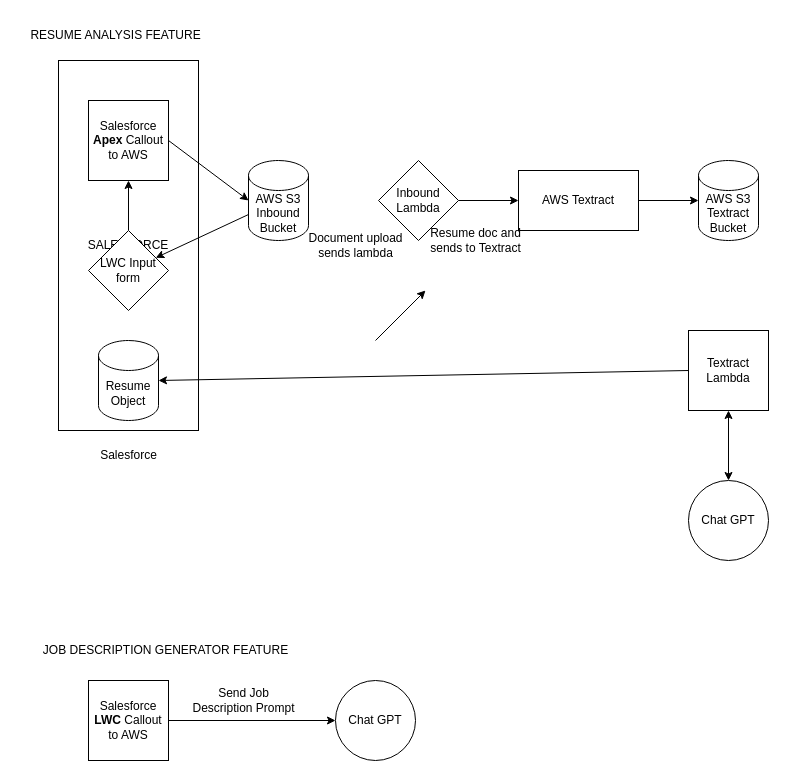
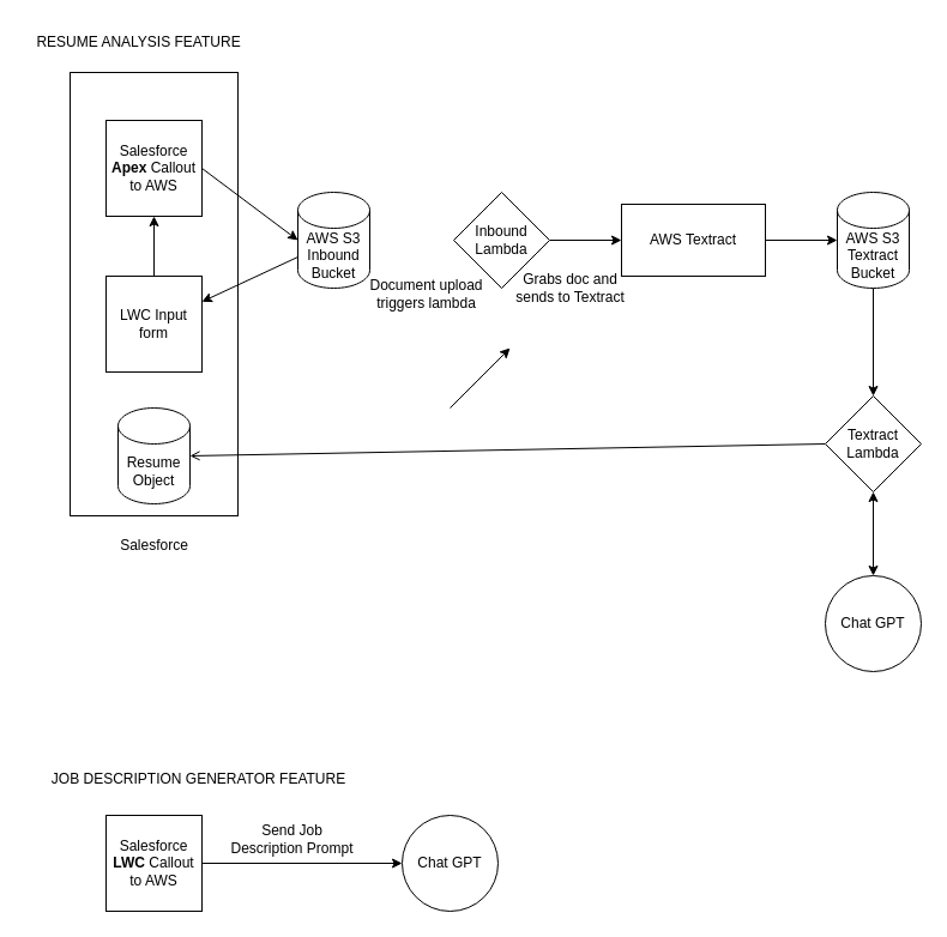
- <mxCell id="22" value="Resume doc and &lt;br&gt;sends to Textract" style="text;html=1;align=center;verticalAlign=middle;resizable=0;points=[];autosize=1;strokeColor=none;fillColor=none;" parent="1" vertex="1"><mxGeometry x="420" y="220" width="110" height="40" as="geometry" /></mxCell>
+ <mxCell id="22" value="Grabs doc and &lt;br&gt;sends to Textract" style="text;html=1;align=center;verticalAlign=middle;resizable=0;points=[];autosize=1;strokeColor=none;fillColor=none;" parent="1" vertex="1"><mxGeometry x="420" y="220" width="110" height="40" as="geometry" /></mxCell>
- <mxCell id="21" value="Document upload &lt;br&gt;sends lambda" style="text;html=1;align=center;verticalAlign=middle;resizable=0;points=[];autosize=1;strokeColor=none;fillColor=none;" parent="1" vertex="1"><mxGeometry x="295" y="225" width="120" height="40" as="geometry" /></mxCell>
+ <mxCell id="21" value="Document upload &lt;br&gt;triggers lambda" style="text;html=1;align=center;verticalAlign=middle;resizable=0;points=[];autosize=1;strokeColor=none;fillColor=none;" parent="1" vertex="1"><mxGeometry x="295" y="225" width="120" height="40" as="geometry" /></mxCell>
- <mxCell id="16" value="LWC Input form" style="rhombus;whiteSpace=wrap;html=1;aspect=fixed;" parent="1" vertex="1"><mxGeometry x="88" y="230" width="80" height="80" as="geometry" /></mxCell>
+ <mxCell id="16" value="LWC Input form" style="whiteSpace=wrap;html=1;aspect=fixed;" parent="1" vertex="1"><mxGeometry x="88" y="230" width="80" height="80" as="geometry" /></mxCell>
+ <mxCell id="10" value="" style="edgeStyle=none;html=1;" parent="1" source="11" target="14" edge="1"><mxGeometry relative="1" as="geometry" /></mxCell>
- <mxCell id="14" value="Textract Lambda" style="whiteSpace=wrap;html=1;rounded=0;" parent="1" vertex="1"><mxGeometry x="688" y="330" width="80" height="80" as="geometry" /></mxCell>
+ <mxCell id="14" value="Textract Lambda" style="rhombus;whiteSpace=wrap;html=1;" parent="1" vertex="1"><mxGeometry x="688" y="330" width="80" height="80" as="geometry" /></mxCell>
- <mxCell id="13" style="edgeStyle=none;html=1;exitX=0;exitY=0.5;exitDx=0;exitDy=0;entryX=1;entryY=0.5;entryDx=0;entryDy=0;entryPerimeter=0;" parent="1" source="14" target="19" edge="1"><mxGeometry relative="1" as="geometry" /></mxCell>
+ <mxCell id="13" style="edgeStyle=none;html=1;exitX=0;exitY=0.5;exitDx=0;exitDy=0;entryX=1;entryY=0.5;entryDx=0;entryDy=0;entryPerimeter=0;endArrow=open;" parent="1" source="14" target="19" edge="1"><mxGeometry relative="1" as="geometry" /></mxCell>
